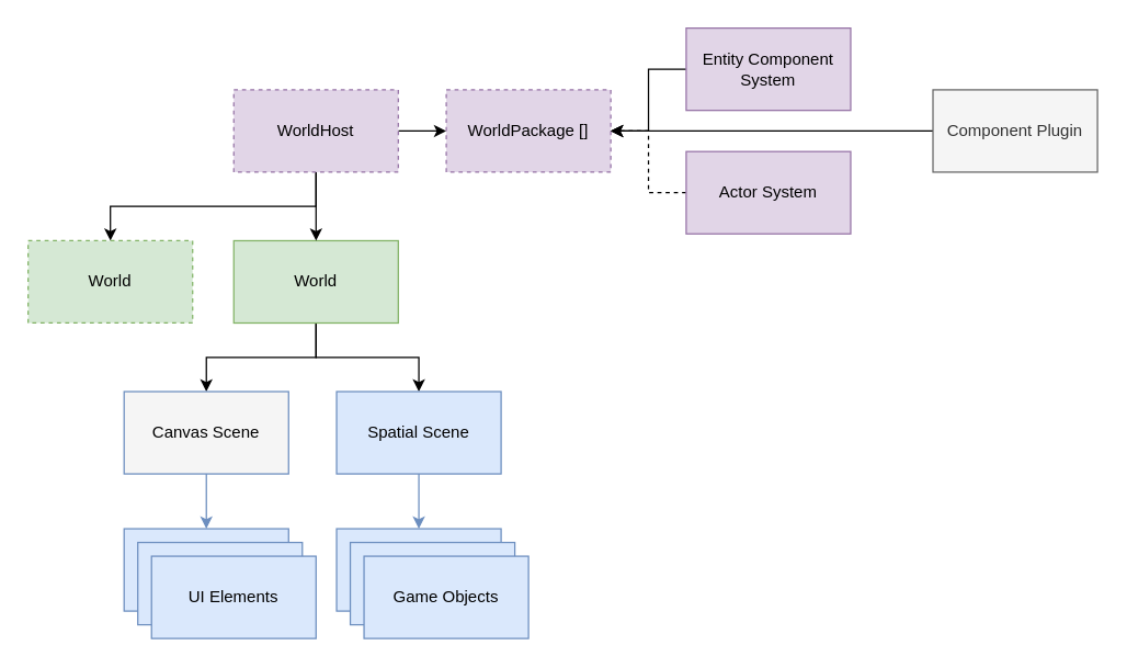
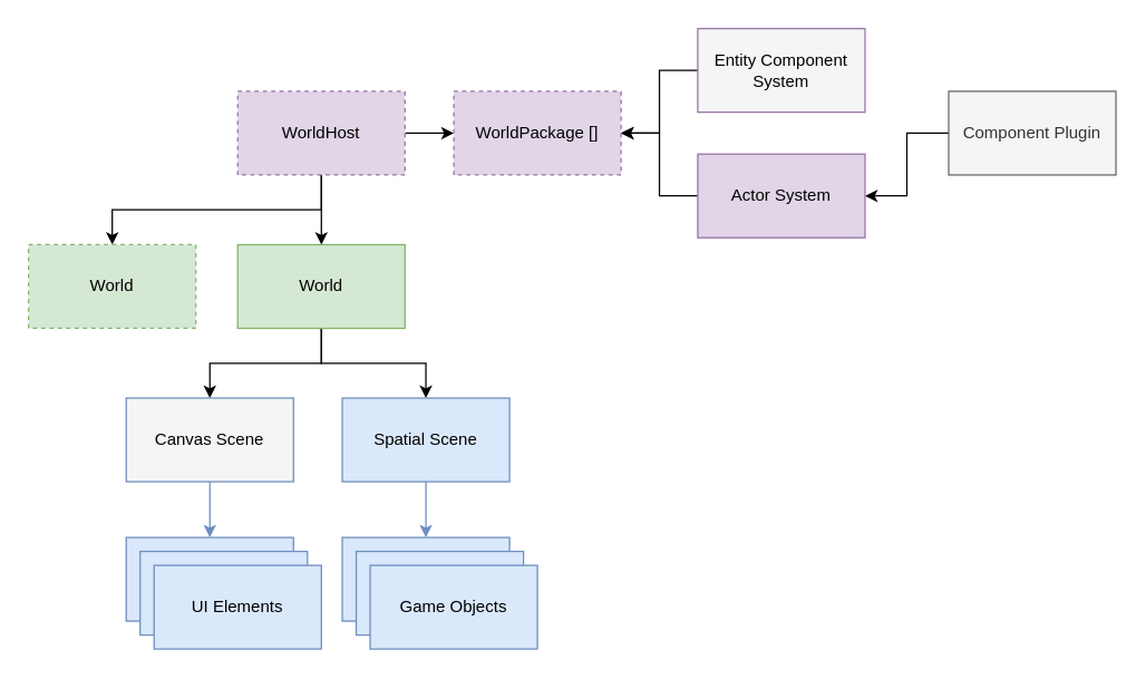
- <mxCell id="25" value="Entity Component System" style="rounded=0;whiteSpace=wrap;html=1;fillColor=#e1d5e7;strokeColor=#9673a6;" vertex="1" parent="1"><mxGeometry x="500" y="20" width="120" height="60" as="geometry" /></mxCell>
+ <mxCell id="25" value="Entity Component System" style="rounded=0;whiteSpace=wrap;html=1;fillColor=#f5f5f5;strokeColor=#9673a6;" vertex="1" parent="1"><mxGeometry x="500" y="20" width="120" height="60" as="geometry" /></mxCell>
- <mxCell id="2" style="edgeStyle=orthogonalEdgeStyle;rounded=0;orthogonalLoop=1;jettySize=auto;html=1;exitX=0;exitY=0.5;exitDx=0;exitDy=0;" edge="1" parent="1" source="3" target="13"><mxGeometry relative="1" as="geometry" /></mxCell>
+ <mxCell id="2" style="edgeStyle=orthogonalEdgeStyle;rounded=0;orthogonalLoop=1;jettySize=auto;html=1;exitX=0;exitY=0.5;exitDx=0;exitDy=0;entryX=1;entryY=0.5;entryDx=0;entryDy=0;" edge="1" parent="1" source="3" target="23"><mxGeometry relative="1" as="geometry" /></mxCell>
- <mxCell id="22" style="edgeStyle=orthogonalEdgeStyle;rounded=0;orthogonalLoop=1;jettySize=auto;html=1;exitX=0;exitY=0.5;exitDx=0;exitDy=0;entryX=1;entryY=0.5;entryDx=0;entryDy=0;dashed=1;" edge="1" parent="1" source="23" target="13"><mxGeometry relative="1" as="geometry" /></mxCell>
+ <mxCell id="22" style="edgeStyle=orthogonalEdgeStyle;rounded=0;orthogonalLoop=1;jettySize=auto;html=1;exitX=0;exitY=0.5;exitDx=0;exitDy=0;entryX=1;entryY=0.5;entryDx=0;entryDy=0;" edge="1" parent="1" source="23" target="13"><mxGeometry relative="1" as="geometry" /></mxCell>
